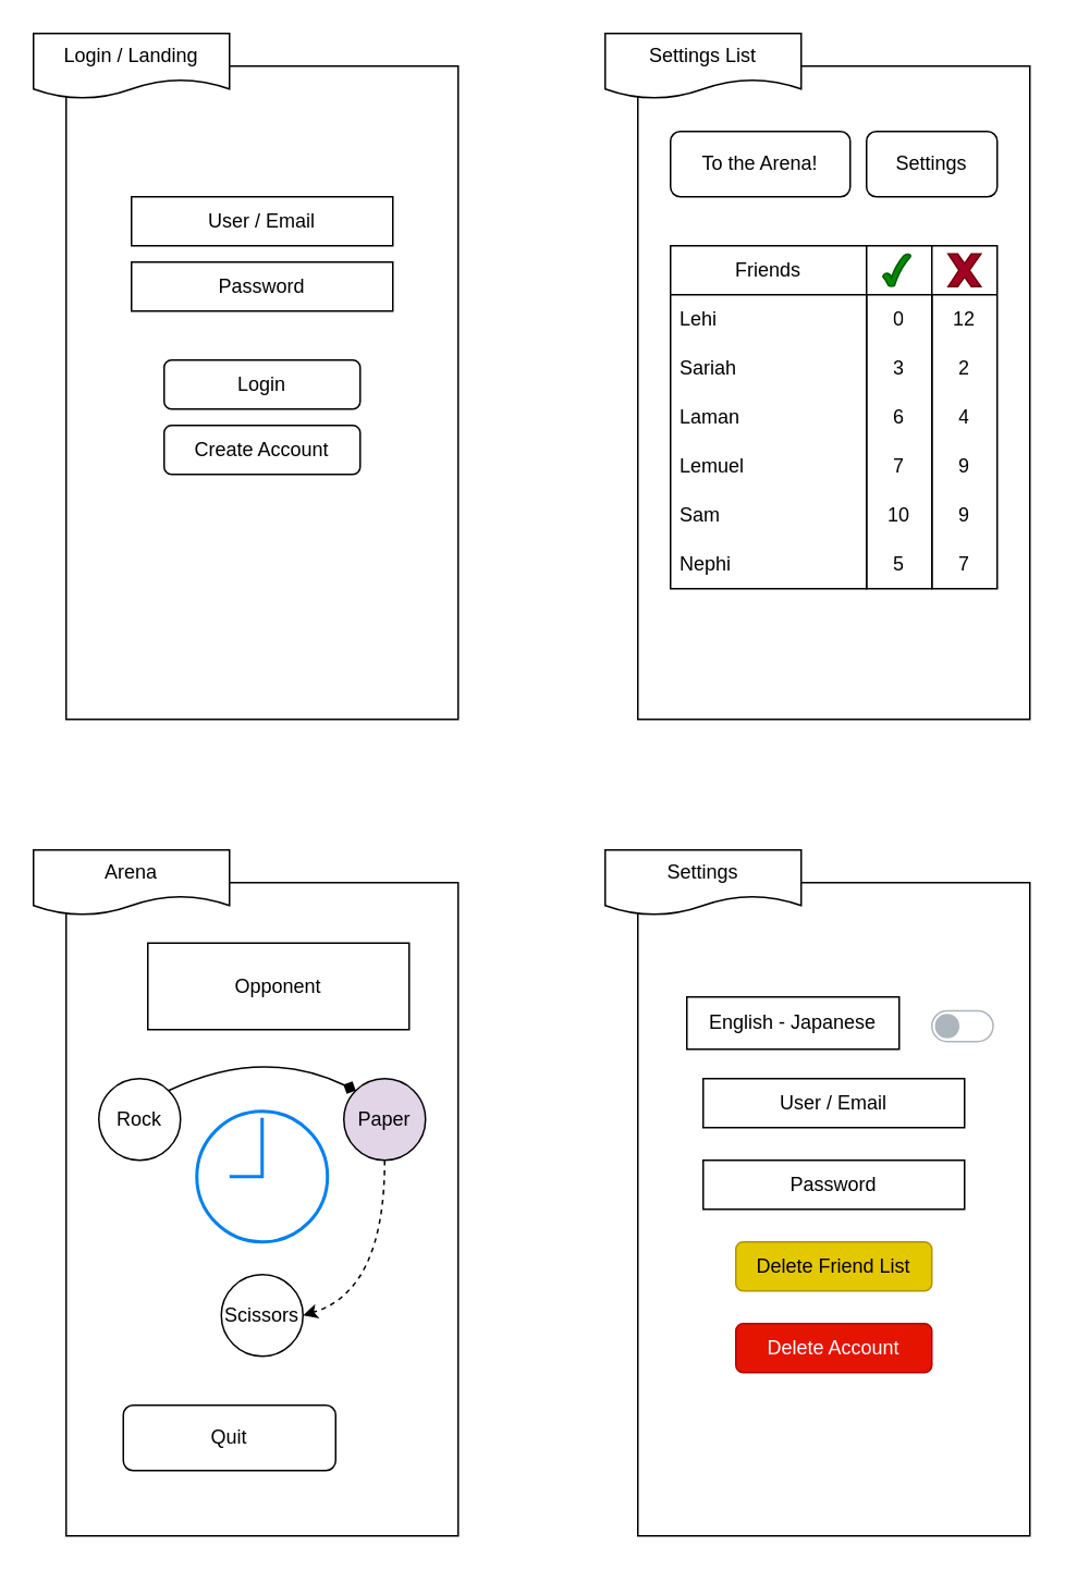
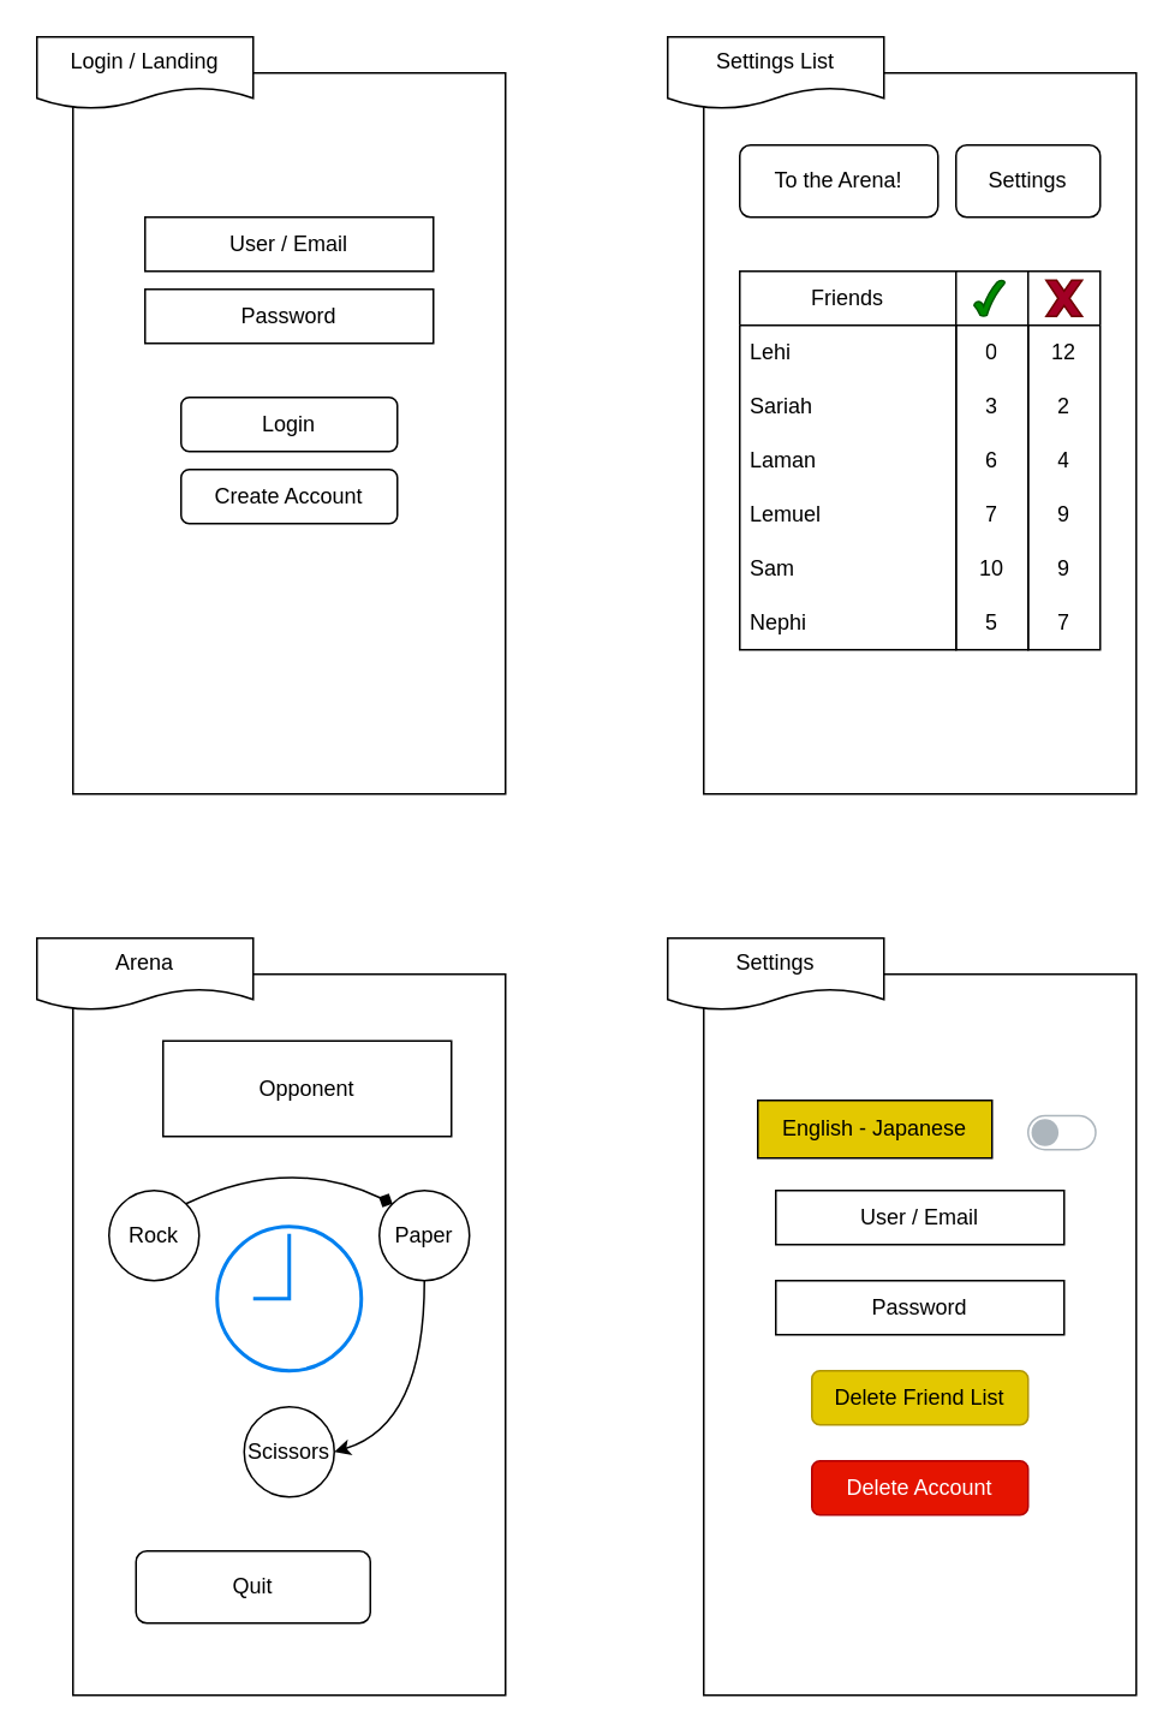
- <mxCell id="39" value="English - Japanese" style="rounded=0;whiteSpace=wrap;html=1;" vertex="1" parent="1"><mxGeometry x="420" y="610" width="130" height="32" as="geometry" /></mxCell>
+ <mxCell id="39" value="English - Japanese" style="rounded=0;whiteSpace=wrap;html=1;fillColor=#e3c800;" vertex="1" parent="1"><mxGeometry x="420" y="610" width="130" height="32" as="geometry" /></mxCell>
- <mxCell id="50" value="Paper" style="ellipse;whiteSpace=wrap;html=1;aspect=fixed;fillColor=#e1d5e7;" vertex="1" parent="1"><mxGeometry x="210" y="660" width="50" height="50" as="geometry" /></mxCell>
+ <mxCell id="50" value="Paper" style="ellipse;whiteSpace=wrap;html=1;aspect=fixed;" vertex="1" parent="1"><mxGeometry x="210" y="660" width="50" height="50" as="geometry" /></mxCell>
- <mxCell id="49" style="orthogonalLoop=1;jettySize=auto;html=1;exitX=0.5;exitY=1;exitDx=0;exitDy=0;entryX=1;entryY=0.5;entryDx=0;entryDy=0;curved=1;dashed=1;" edge="1" parent="1" source="50" target="51"><mxGeometry relative="1" as="geometry"><Array as="points"><mxPoint x="235" y="790" /></Array></mxGeometry></mxCell>
+ <mxCell id="49" style="orthogonalLoop=1;jettySize=auto;html=1;exitX=0.5;exitY=1;exitDx=0;exitDy=0;entryX=1;entryY=0.5;entryDx=0;entryDy=0;curved=1;" edge="1" parent="1" source="50" target="51"><mxGeometry relative="1" as="geometry"><Array as="points"><mxPoint x="235" y="790" /></Array></mxGeometry></mxCell>
